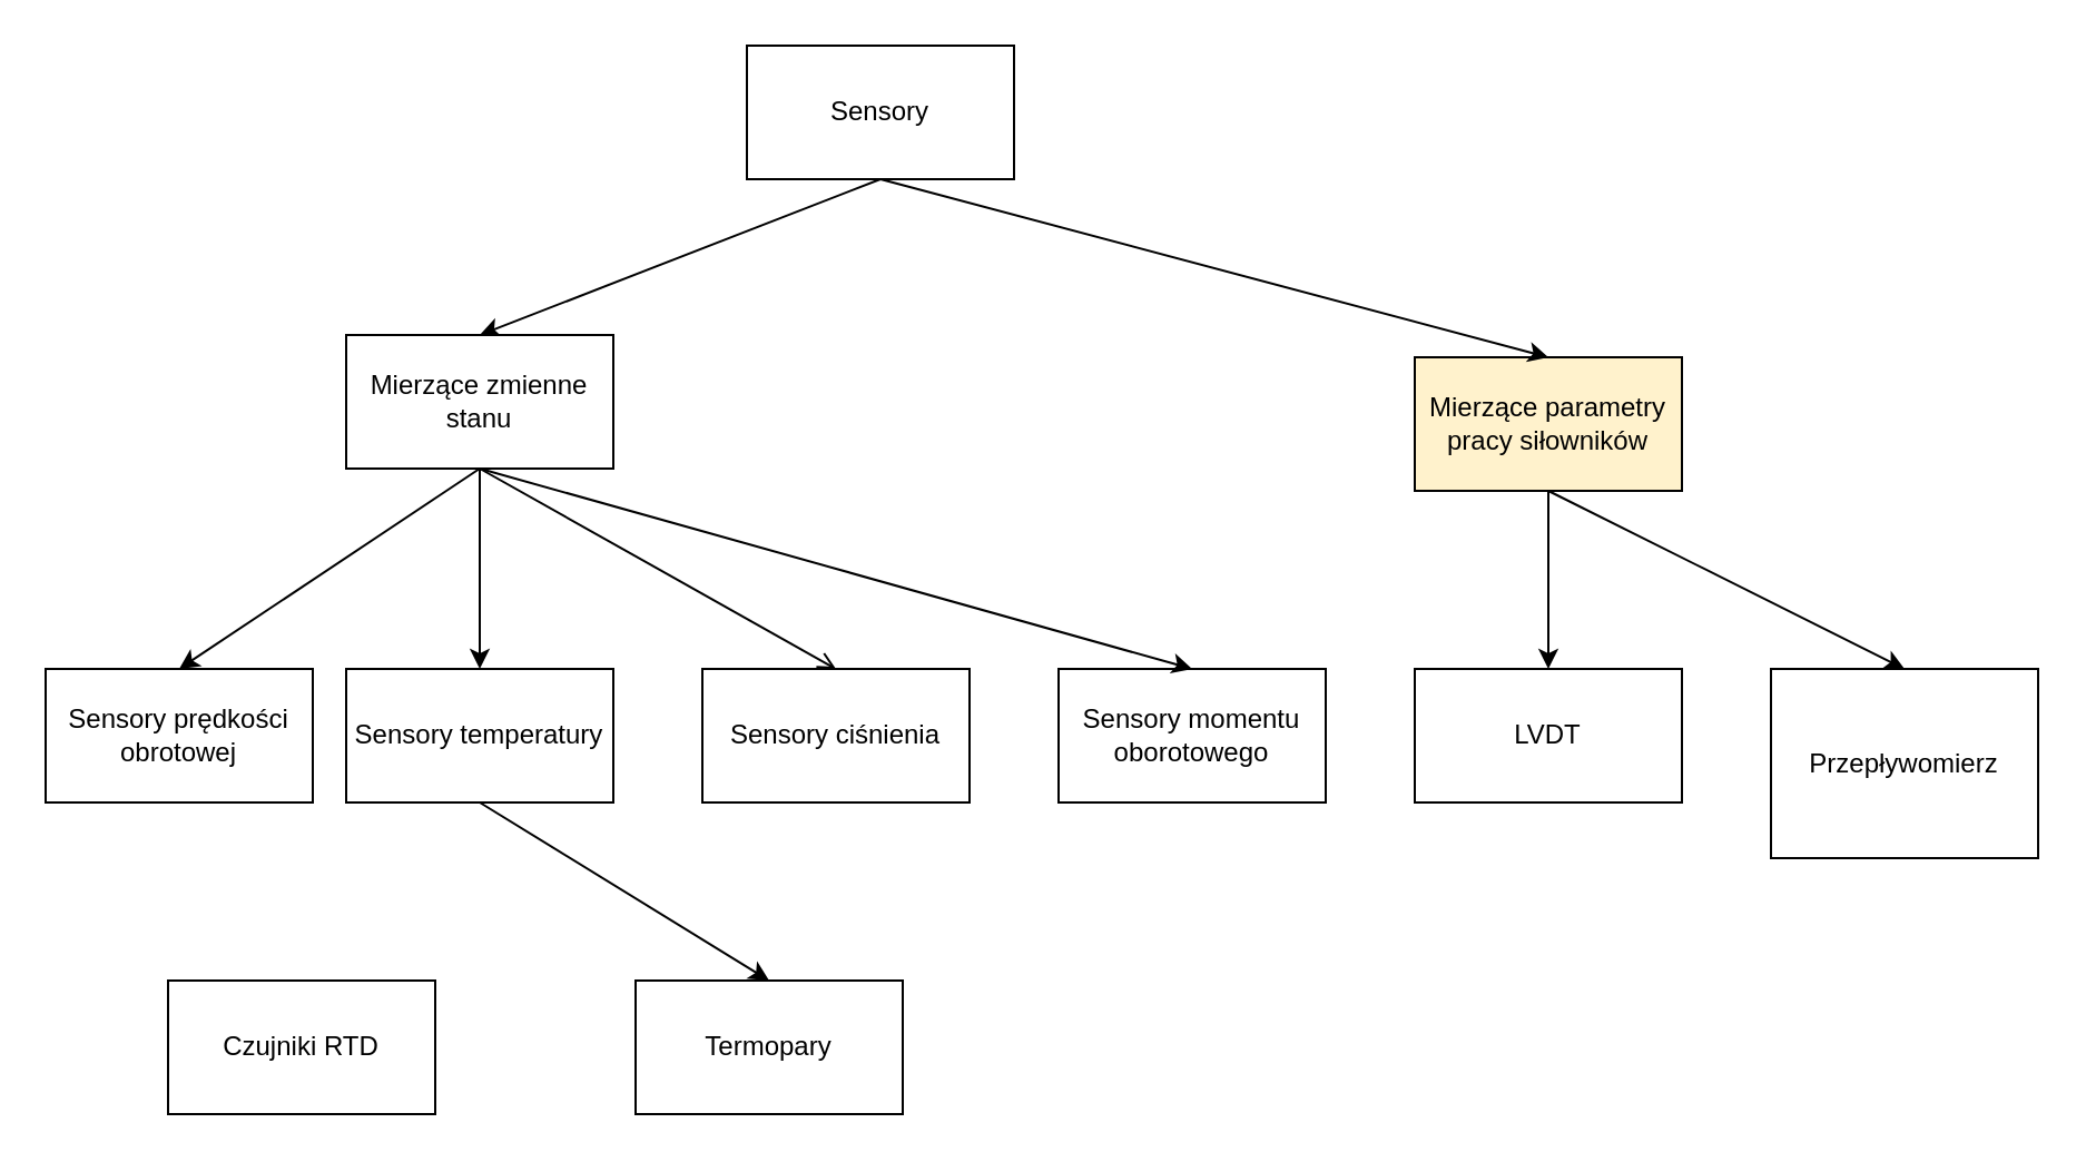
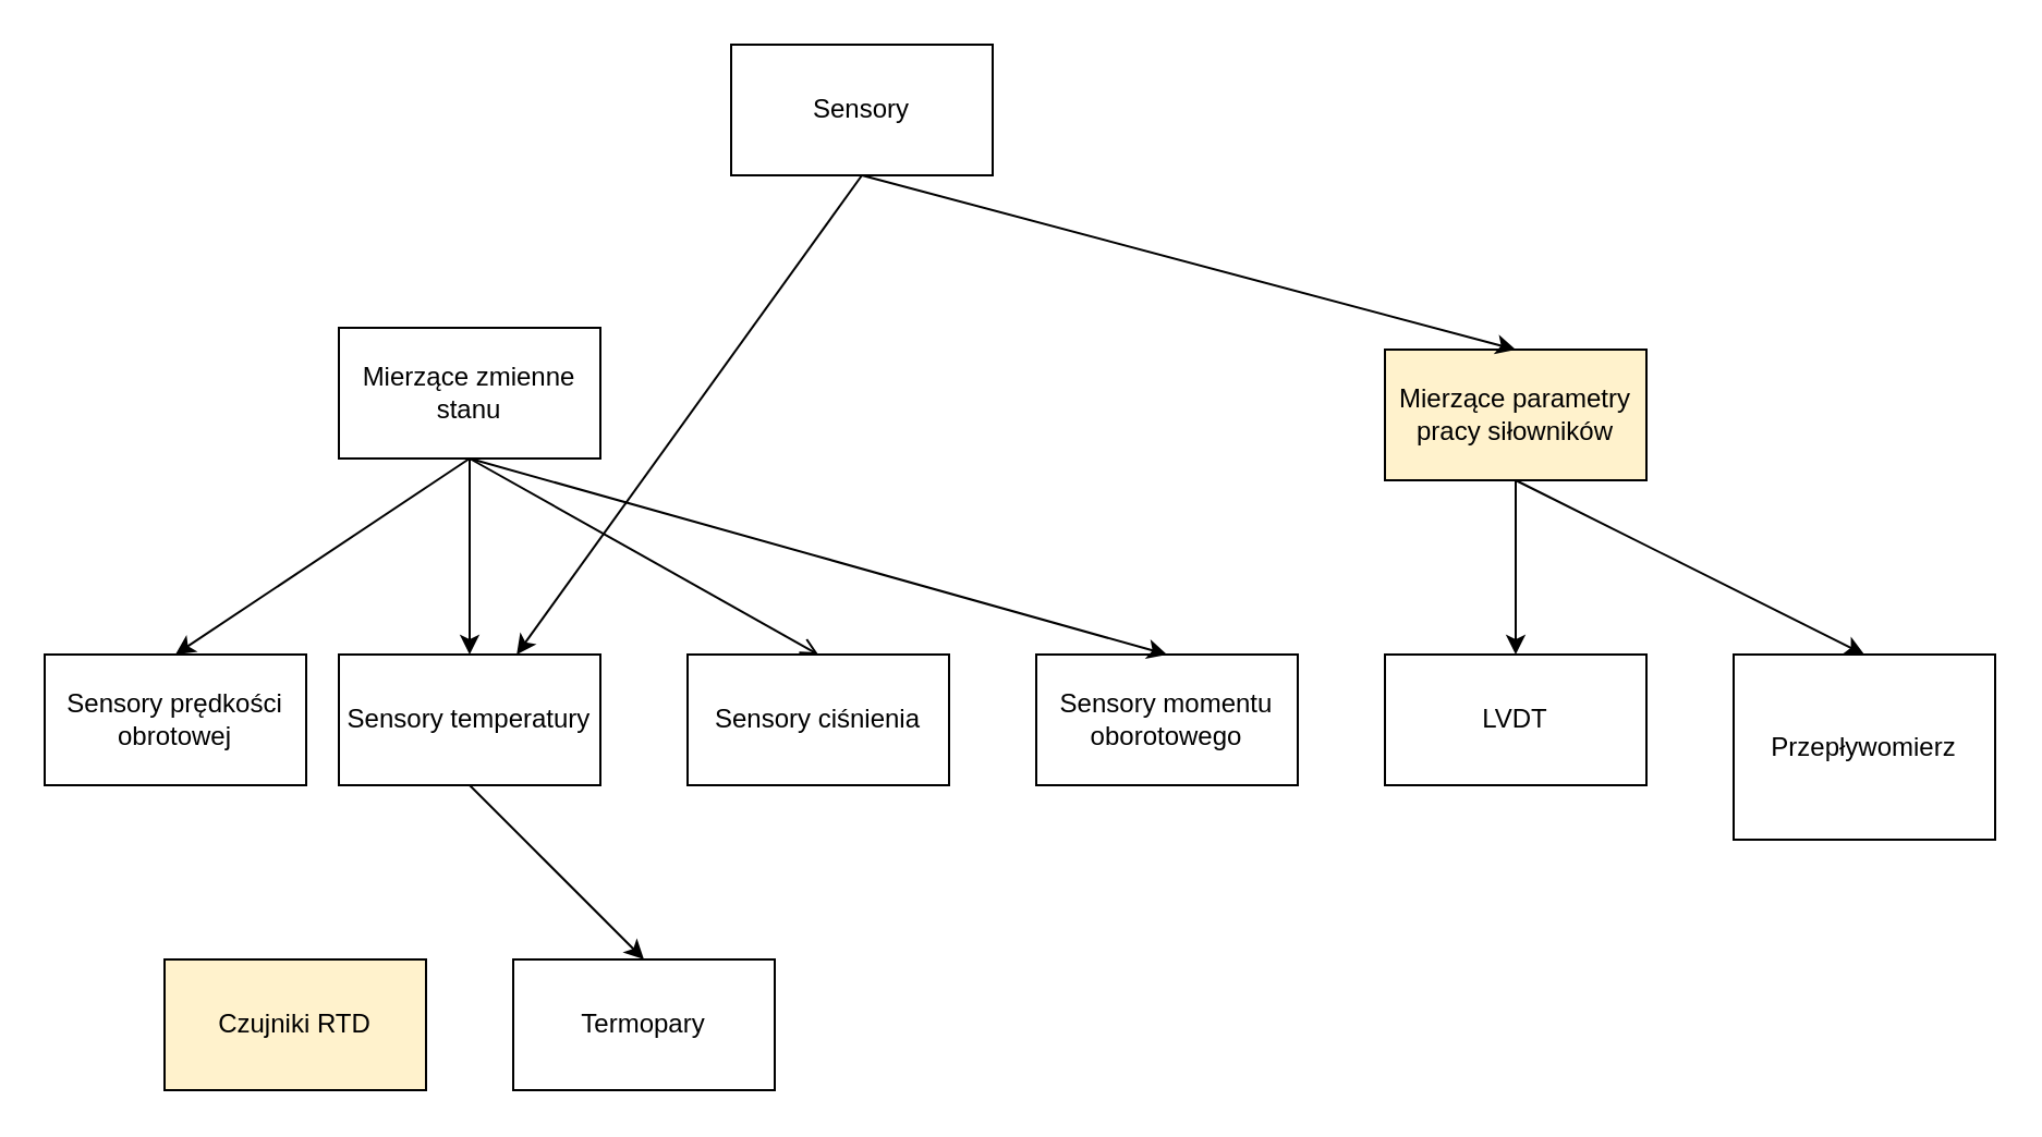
- <mxCell id="3" value="" style="endArrow=classic;html=1;rounded=0;exitX=0.5;exitY=1;exitDx=0;exitDy=0;entryX=0.5;entryY=0;entryDx=0;entryDy=0;" parent="1" source="2" target="4" edge="1"><mxGeometry width="50" height="50" relative="1" as="geometry"><mxPoint x="295" y="370" as="sourcePoint" /><mxPoint x="345" y="320" as="targetPoint" /></mxGeometry></mxCell>
+ <mxCell id="3" value="" style="endArrow=classic;html=1;rounded=0;exitX=0.5;exitY=1;exitDx=0;exitDy=0;" parent="1" source="2" target="7" edge="1"><mxGeometry width="50" height="50" relative="1" as="geometry"><mxPoint x="295" y="370" as="sourcePoint" /><mxPoint x="345" y="320" as="targetPoint" /></mxGeometry></mxCell>
- <mxCell id="8" value="Czujniki RTD" style="rounded=0;whiteSpace=wrap;html=1;" parent="1" vertex="1"><mxGeometry x="75" y="440" width="120" height="60" as="geometry" /></mxCell>
+ <mxCell id="8" value="Czujniki RTD" style="rounded=0;whiteSpace=wrap;html=1;fillColor=#fff2cc;" parent="1" vertex="1"><mxGeometry x="75" y="440" width="120" height="60" as="geometry" /></mxCell>
- <mxCell id="9" value="Termopary" style="rounded=0;whiteSpace=wrap;html=1;" parent="1" vertex="1"><mxGeometry x="285" y="440" width="120" height="60" as="geometry" /></mxCell>
+ <mxCell id="9" value="Termopary" style="rounded=0;whiteSpace=wrap;html=1;" parent="1" vertex="1"><mxGeometry x="235" y="440" width="120" height="60" as="geometry" /></mxCell>
